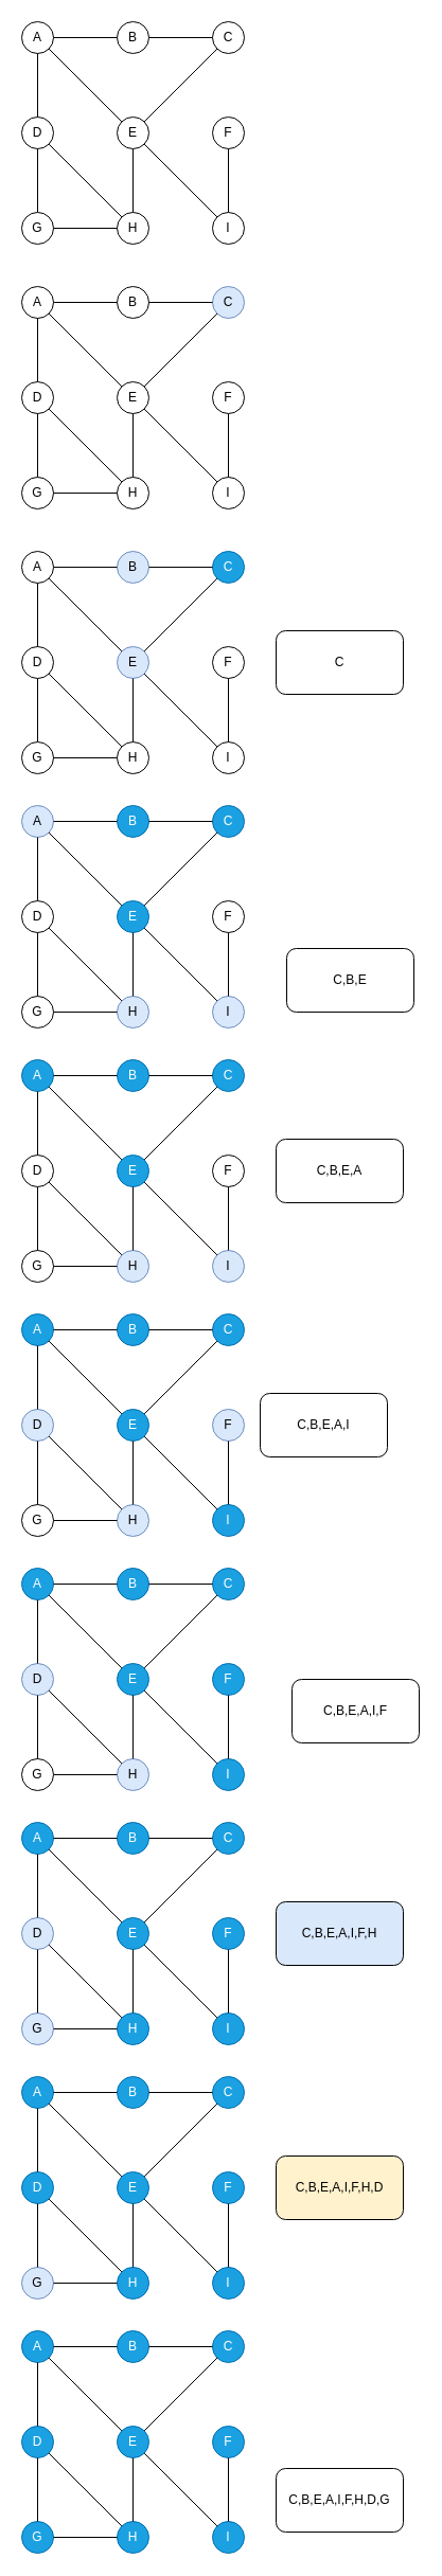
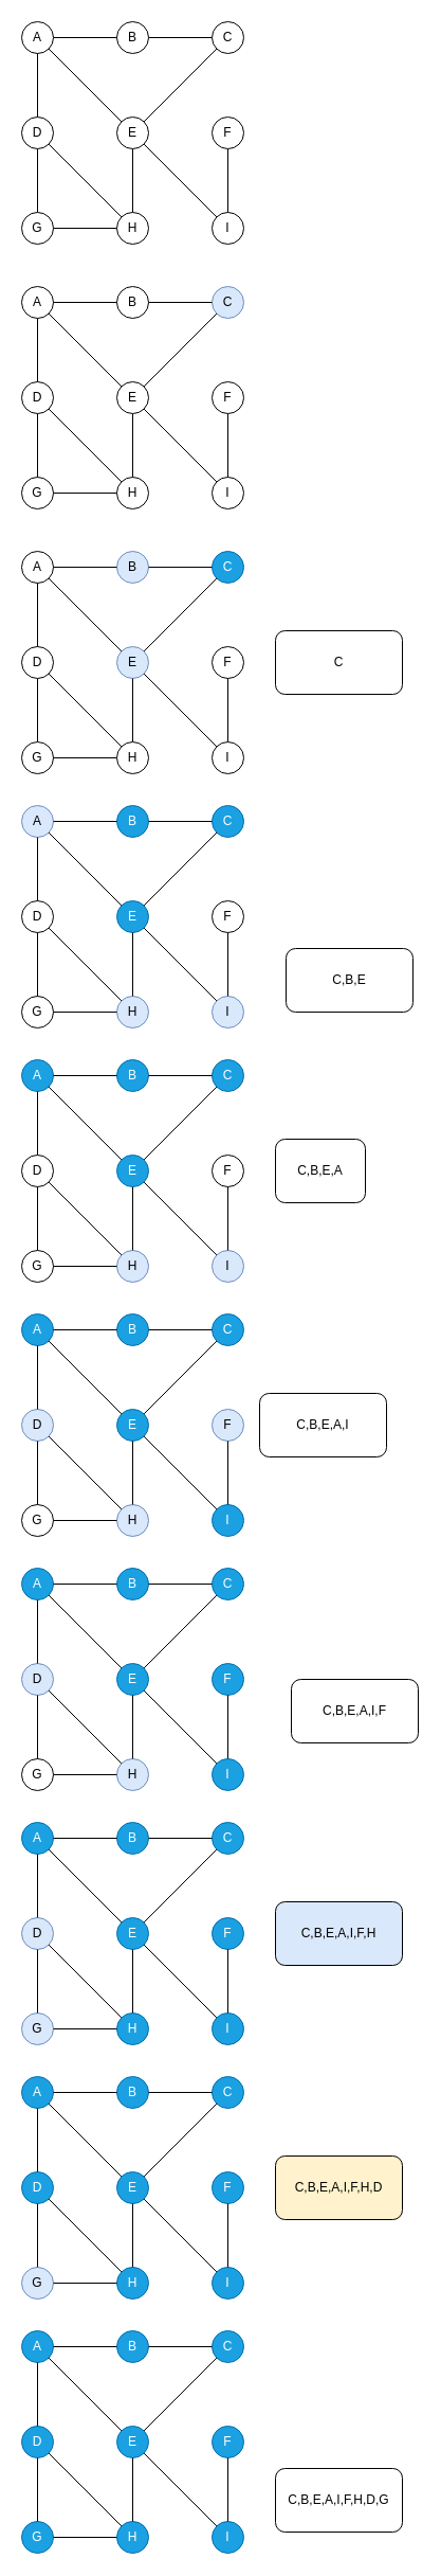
- <mxCell id="184" value="C,B,E,A" style="rounded=1;whiteSpace=wrap;html=1;fillStyle=auto;" vertex="1" parent="1"><mxGeometry x="260" y="1075" width="120" height="60" as="geometry" /></mxCell>
+ <mxCell id="184" value="C,B,E,A" style="rounded=1;whiteSpace=wrap;html=1;fillStyle=auto;" vertex="1" parent="1"><mxGeometry x="260" y="1075" width="85" height="60" as="geometry" /></mxCell>
